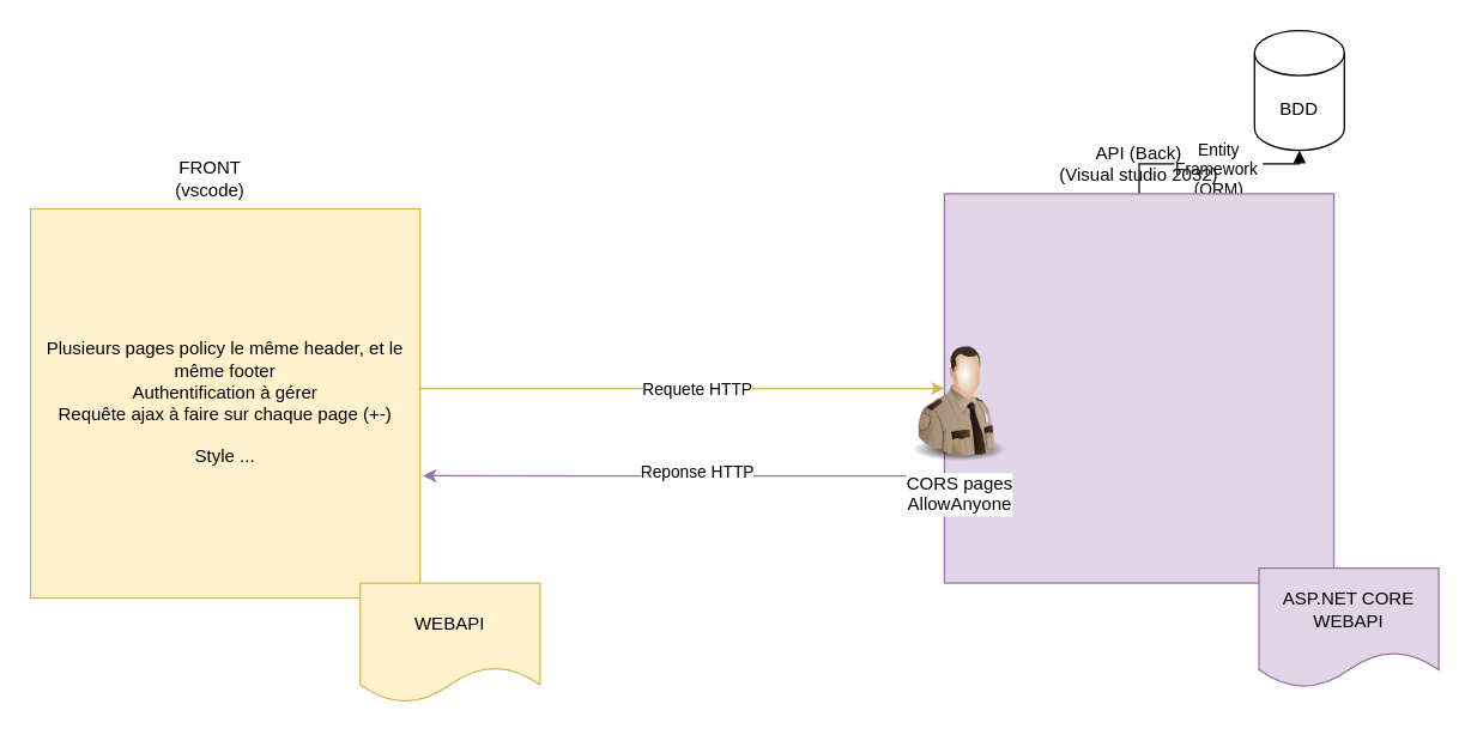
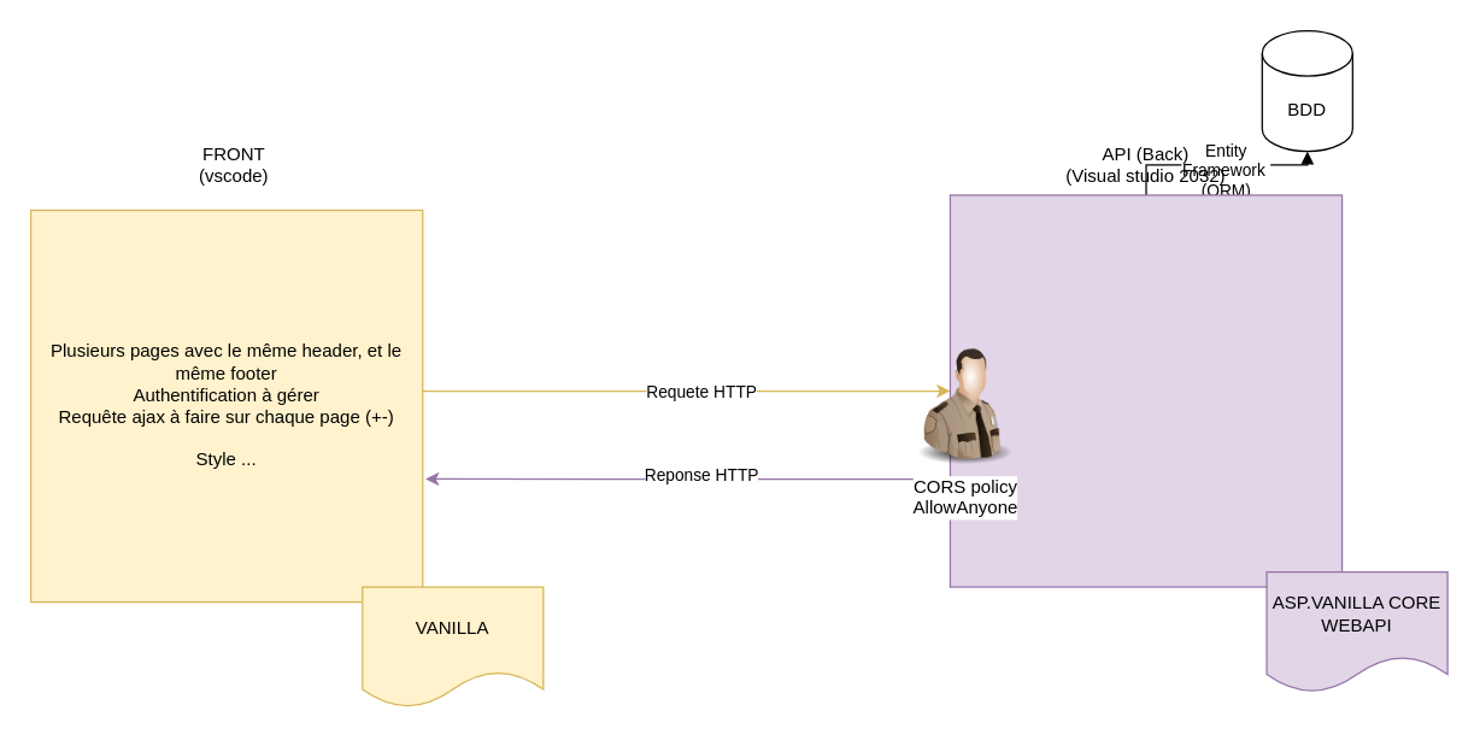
- <mxCell id="5" value="FRONT (vscode)&lt;br&gt;" style="text;html=1;strokeColor=none;fillColor=none;align=center;verticalAlign=middle;whiteSpace=wrap;rounded=0;" parent="1" vertex="1"><mxGeometry x="120" y="109" width="40" height="20" as="geometry" /></mxCell>
+ <mxCell id="5" value="FRONT (vscode)&lt;br&gt;" style="text;html=1;strokeColor=none;fillColor=none;align=center;verticalAlign=middle;whiteSpace=wrap;rounded=0;" parent="1" vertex="1"><mxGeometry x="135" y="99" width="40" height="20" as="geometry" /></mxCell>
- <mxCell id="4" value="Plusieurs pages policy le même header, et le même footer&lt;br&gt;Authentification à gérer&lt;br&gt;Requête ajax à faire sur chaque page (+-)&lt;br&gt;&lt;br&gt;Style ..." style="whiteSpace=wrap;html=1;aspect=fixed;fillColor=#fff2cc;strokeColor=#d6b656;" parent="1" vertex="1"><mxGeometry x="20" y="139" width="260" height="260" as="geometry" /></mxCell>
+ <mxCell id="4" value="Plusieurs pages avec le même header, et le même footer&lt;br&gt;Authentification à gérer&lt;br&gt;Requête ajax à faire sur chaque page (+-)&lt;br&gt;&lt;br&gt;Style ..." style="whiteSpace=wrap;html=1;aspect=fixed;fillColor=#fff2cc;strokeColor=#d6b656;" parent="1" vertex="1"><mxGeometry x="20" y="139" width="260" height="260" as="geometry" /></mxCell>
- <mxCell id="15" value="CORS pages&lt;br&gt;AllowAnyone" style="image;html=1;image=img/lib/clip_art/people/Security_Man_128x128.png" vertex="1" parent="1"><mxGeometry x="600" y="229" width="80" height="80" as="geometry" /></mxCell>
+ <mxCell id="15" value="CORS policy&lt;br&gt;AllowAnyone" style="image;html=1;image=img/lib/clip_art/people/Security_Man_128x128.png" vertex="1" parent="1"><mxGeometry x="600" y="229" width="80" height="80" as="geometry" /></mxCell>
- <mxCell id="13" value="ASP.NET CORE WEBAPI" style="shape=document;whiteSpace=wrap;html=1;boundedLbl=1;fillColor=#e1d5e7;strokeColor=#9673a6;" parent="1" vertex="1"><mxGeometry x="840" y="379" width="120" height="80" as="geometry" /></mxCell>
+ <mxCell id="13" value="ASP.VANILLA CORE WEBAPI" style="shape=document;whiteSpace=wrap;html=1;boundedLbl=1;fillColor=#e1d5e7;strokeColor=#9673a6;" parent="1" vertex="1"><mxGeometry x="840" y="379" width="120" height="80" as="geometry" /></mxCell>
- <mxCell id="12" value="WEBAPI" style="shape=document;whiteSpace=wrap;html=1;boundedLbl=1;fillColor=#fff2cc;strokeColor=#d6b656;" parent="1" vertex="1"><mxGeometry x="240" y="389" width="120" height="80" as="geometry" /></mxCell>
+ <mxCell id="12" value="VANILLA" style="shape=document;whiteSpace=wrap;html=1;boundedLbl=1;fillColor=#fff2cc;strokeColor=#d6b656;" parent="1" vertex="1"><mxGeometry x="240" y="389" width="120" height="80" as="geometry" /></mxCell>
